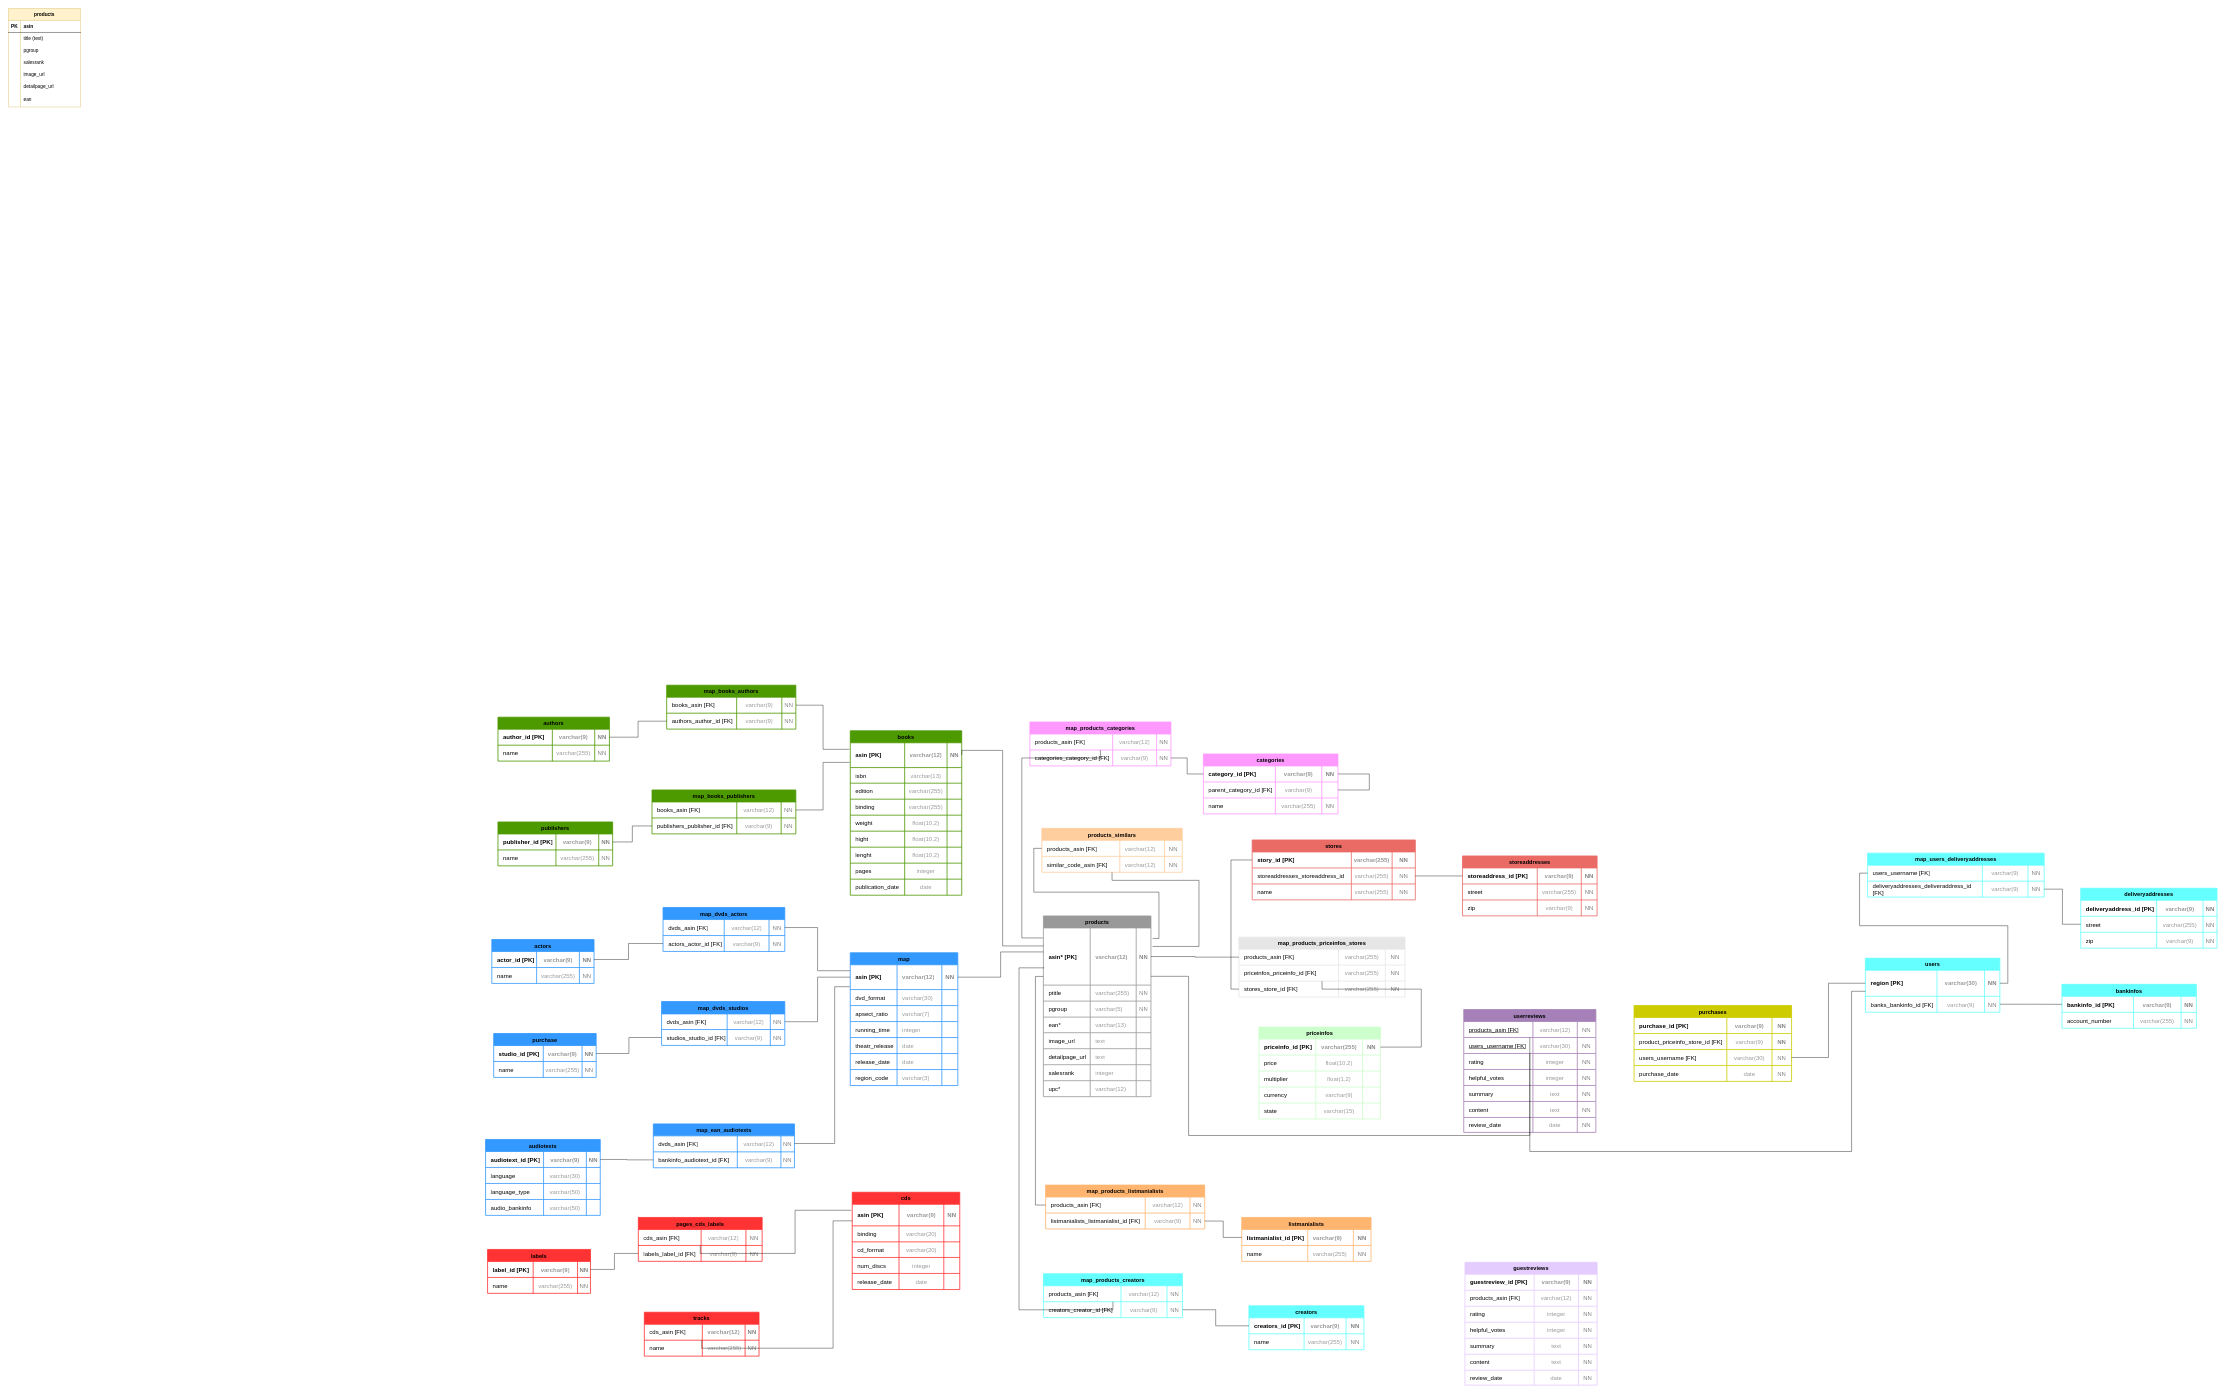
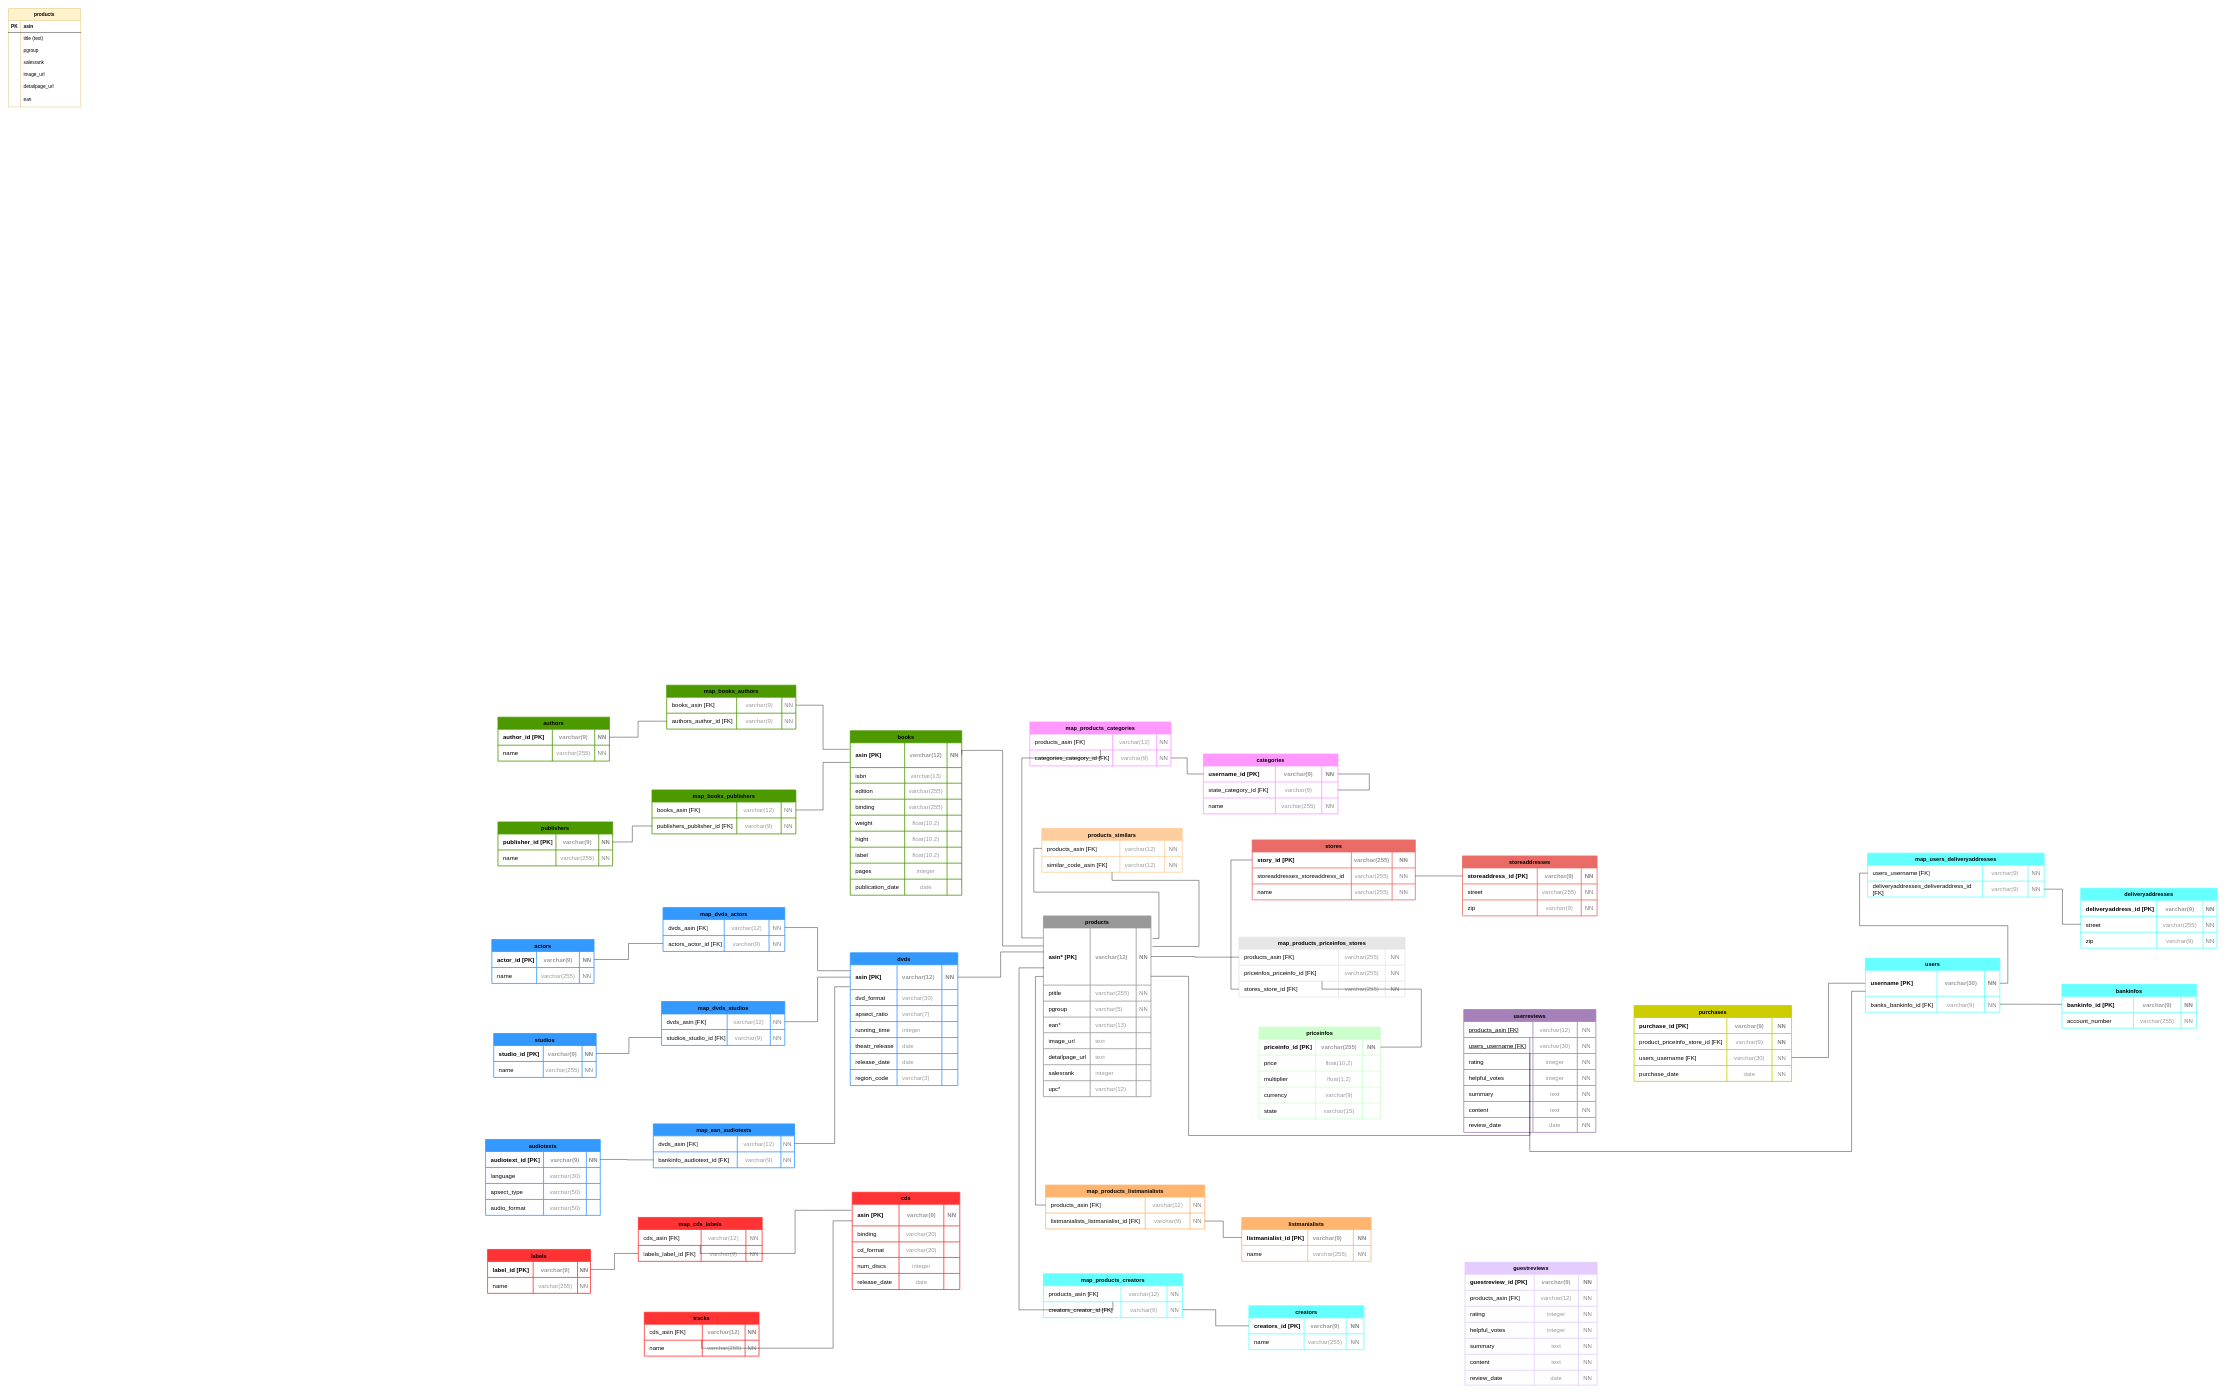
- <mxCell id="290" value="category_id [PK]" style="shape=partialRectangle;html=1;whiteSpace=wrap;connectable=0;strokeColor=#FF99FF;overflow=hidden;fillColor=none;top=0;left=0;bottom=0;right=0;pointerEvents=1;shadow=0;sketch=0;strokeWidth=2;fontFamily=Helvetica;fontSize=15;fontStyle=1;swimlaneFillColor=none;align=left;spacingLeft=11;" vertex="1" parent="289"><mxGeometry width="180" height="40" as="geometry"><mxRectangle width="180" height="40" as="alternateBounds" /></mxGeometry></mxCell>
+ <mxCell id="290" value="username_id [PK]" style="shape=partialRectangle;html=1;whiteSpace=wrap;connectable=0;strokeColor=#FF99FF;overflow=hidden;fillColor=none;top=0;left=0;bottom=0;right=0;pointerEvents=1;shadow=0;sketch=0;strokeWidth=2;fontFamily=Helvetica;fontSize=15;fontStyle=1;swimlaneFillColor=none;align=left;spacingLeft=11;" vertex="1" parent="289"><mxGeometry width="180" height="40" as="geometry"><mxRectangle width="180" height="40" as="alternateBounds" /></mxGeometry></mxCell>
- <mxCell id="295" value="parent_category_id [FK]" style="shape=partialRectangle;html=1;whiteSpace=wrap;connectable=0;strokeColor=#FF99FF;overflow=hidden;fillColor=none;top=0;left=0;bottom=0;right=0;pointerEvents=1;shadow=0;sketch=0;strokeWidth=2;fontFamily=Helvetica;fontSize=15;fontStyle=0;swimlaneFillColor=none;align=left;spacingLeft=11;" vertex="1" parent="294"><mxGeometry width="180" height="40" as="geometry"><mxRectangle width="180" height="40" as="alternateBounds" /></mxGeometry></mxCell>
+ <mxCell id="295" value="state_category_id [FK]" style="shape=partialRectangle;html=1;whiteSpace=wrap;connectable=0;strokeColor=#FF99FF;overflow=hidden;fillColor=none;top=0;left=0;bottom=0;right=0;pointerEvents=1;shadow=0;sketch=0;strokeWidth=2;fontFamily=Helvetica;fontSize=15;fontStyle=0;swimlaneFillColor=none;align=left;spacingLeft=11;" vertex="1" parent="294"><mxGeometry width="180" height="40" as="geometry"><mxRectangle width="180" height="40" as="alternateBounds" /></mxGeometry></mxCell>
- <mxCell id="84" value="lenght" style="shape=partialRectangle;html=1;whiteSpace=wrap;connectable=0;strokeColor=#4D9900;overflow=hidden;fillColor=none;top=0;left=0;bottom=0;right=0;pointerEvents=1;shadow=0;sketch=0;strokeWidth=1;fontFamily=Helvetica;fontSize=15;fontStyle=0;swimlaneFillColor=none;align=left;spacingLeft=11;" vertex="1" parent="83"><mxGeometry width="136" height="40" as="geometry"><mxRectangle width="136" height="40" as="alternateBounds" /></mxGeometry></mxCell>
+ <mxCell id="84" value="label" style="shape=partialRectangle;html=1;whiteSpace=wrap;connectable=0;strokeColor=#4D9900;overflow=hidden;fillColor=none;top=0;left=0;bottom=0;right=0;pointerEvents=1;shadow=0;sketch=0;strokeWidth=1;fontFamily=Helvetica;fontSize=15;fontStyle=0;swimlaneFillColor=none;align=left;spacingLeft=11;" vertex="1" parent="83"><mxGeometry width="136" height="40" as="geometry"><mxRectangle width="136" height="40" as="alternateBounds" /></mxGeometry></mxCell>
- <mxCell id="95" value="map" style="shape=table;startSize=30;container=1;collapsible=0;childLayout=tableLayout;shadow=0;sketch=0;strokeColor=#3399FF;strokeWidth=2;fontFamily=Helvetica;fontSize=14;fillColor=#3399FF;html=0;fontStyle=1;swimlaneFillColor=none;" vertex="1" parent="1"><mxGeometry x="2125" y="2382.11" width="268.929" height="332.02" as="geometry" /></mxCell>
+ <mxCell id="95" value="dvds" style="shape=table;startSize=30;container=1;collapsible=0;childLayout=tableLayout;shadow=0;sketch=0;strokeColor=#3399FF;strokeWidth=2;fontFamily=Helvetica;fontSize=14;fillColor=#3399FF;html=0;fontStyle=1;swimlaneFillColor=none;" vertex="1" parent="1"><mxGeometry x="2125" y="2382.11" width="268.929" height="332.02" as="geometry" /></mxCell>
- <mxCell id="369" value="region [PK]" style="shape=partialRectangle;html=1;whiteSpace=wrap;connectable=0;strokeColor=#66FFFF;overflow=hidden;fillColor=none;top=0;left=0;bottom=0;right=0;pointerEvents=1;shadow=0;sketch=0;strokeWidth=2;fontFamily=Helvetica;fontSize=15;fontStyle=1;swimlaneFillColor=none;align=left;spacingLeft=11;" vertex="1" parent="368"><mxGeometry width="179" height="65" as="geometry"><mxRectangle width="179" height="65" as="alternateBounds" /></mxGeometry></mxCell>
+ <mxCell id="369" value="username [PK]" style="shape=partialRectangle;html=1;whiteSpace=wrap;connectable=0;strokeColor=#66FFFF;overflow=hidden;fillColor=none;top=0;left=0;bottom=0;right=0;pointerEvents=1;shadow=0;sketch=0;strokeWidth=2;fontFamily=Helvetica;fontSize=15;fontStyle=1;swimlaneFillColor=none;align=left;spacingLeft=11;" vertex="1" parent="368"><mxGeometry width="179" height="65" as="geometry"><mxRectangle width="179" height="65" as="alternateBounds" /></mxGeometry></mxCell>
- <mxCell id="172" value="purchase" style="shape=table;startSize=30;container=1;collapsible=0;childLayout=tableLayout;shadow=0;sketch=0;strokeColor=#3399FF;strokeWidth=2;fontFamily=Helvetica;fontSize=14;fillColor=#3399FF;html=0;fontStyle=1;swimlaneFillColor=none;" vertex="1" parent="1"><mxGeometry x="1233.29" y="2584" width="256.262" height="109.79" as="geometry" /></mxCell>
+ <mxCell id="172" value="studios" style="shape=table;startSize=30;container=1;collapsible=0;childLayout=tableLayout;shadow=0;sketch=0;strokeColor=#3399FF;strokeWidth=2;fontFamily=Helvetica;fontSize=14;fillColor=#3399FF;html=0;fontStyle=1;swimlaneFillColor=none;" vertex="1" parent="1"><mxGeometry x="1233.29" y="2584" width="256.262" height="109.79" as="geometry" /></mxCell>
- <mxCell id="191" value="language_type" style="shape=partialRectangle;html=1;whiteSpace=wrap;connectable=0;strokeColor=#3399FF;overflow=hidden;fillColor=none;top=0;left=0;bottom=0;right=0;pointerEvents=1;shadow=0;sketch=0;strokeWidth=2;fontFamily=Helvetica;fontSize=15;fontStyle=0;swimlaneFillColor=none;align=left;spacingLeft=11;" vertex="1" parent="190"><mxGeometry width="145" height="40" as="geometry"><mxRectangle width="145" height="40" as="alternateBounds" /></mxGeometry></mxCell>
+ <mxCell id="191" value="apsect_type" style="shape=partialRectangle;html=1;whiteSpace=wrap;connectable=0;strokeColor=#3399FF;overflow=hidden;fillColor=none;top=0;left=0;bottom=0;right=0;pointerEvents=1;shadow=0;sketch=0;strokeWidth=2;fontFamily=Helvetica;fontSize=15;fontStyle=0;swimlaneFillColor=none;align=left;spacingLeft=11;" vertex="1" parent="190"><mxGeometry width="145" height="40" as="geometry"><mxRectangle width="145" height="40" as="alternateBounds" /></mxGeometry></mxCell>
- <mxCell id="195" value="audio_bankinfo" style="shape=partialRectangle;html=1;whiteSpace=wrap;connectable=0;strokeColor=#3399FF;overflow=hidden;fillColor=none;top=0;left=0;bottom=0;right=0;pointerEvents=1;shadow=0;sketch=0;strokeWidth=2;fontFamily=Helvetica;fontSize=15;fontStyle=0;swimlaneFillColor=none;align=left;spacingLeft=11;" vertex="1" parent="194"><mxGeometry width="145" height="40" as="geometry"><mxRectangle width="145" height="40" as="alternateBounds" /></mxGeometry></mxCell>
+ <mxCell id="195" value="audio_format" style="shape=partialRectangle;html=1;whiteSpace=wrap;connectable=0;strokeColor=#3399FF;overflow=hidden;fillColor=none;top=0;left=0;bottom=0;right=0;pointerEvents=1;shadow=0;sketch=0;strokeWidth=2;fontFamily=Helvetica;fontSize=15;fontStyle=0;swimlaneFillColor=none;align=left;spacingLeft=11;" vertex="1" parent="194"><mxGeometry width="145" height="40" as="geometry"><mxRectangle width="145" height="40" as="alternateBounds" /></mxGeometry></mxCell>
- <mxCell id="243" value="pages_cds_labels" style="shape=table;startSize=30;container=1;collapsible=0;childLayout=tableLayout;shadow=0;sketch=0;strokeColor=#FF3333;strokeWidth=2;fontFamily=Helvetica;fontSize=14;fillColor=#FF3333;html=0;fontStyle=1;swimlaneFillColor=none;" vertex="1" parent="1"><mxGeometry x="1595" y="3044" width="309.619" height="109.79" as="geometry" /></mxCell>
+ <mxCell id="243" value="map_cds_labels" style="shape=table;startSize=30;container=1;collapsible=0;childLayout=tableLayout;shadow=0;sketch=0;strokeColor=#FF3333;strokeWidth=2;fontFamily=Helvetica;fontSize=14;fillColor=#FF3333;html=0;fontStyle=1;swimlaneFillColor=none;" vertex="1" parent="1"><mxGeometry x="1595" y="3044" width="309.619" height="109.79" as="geometry" /></mxCell>
